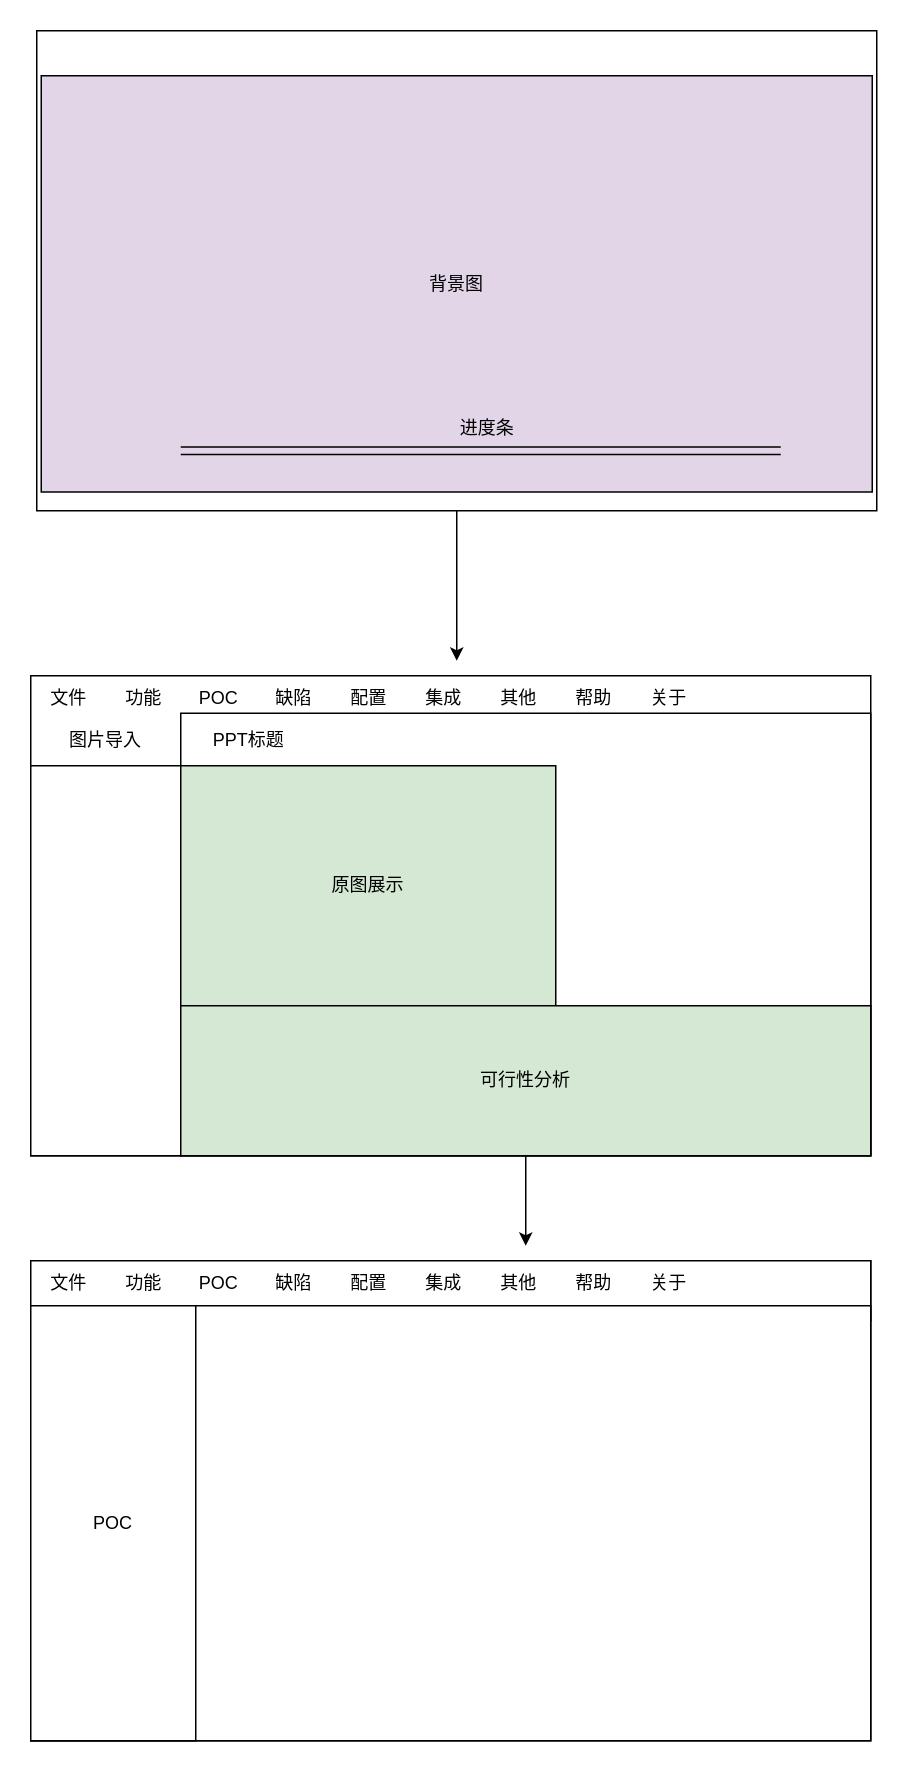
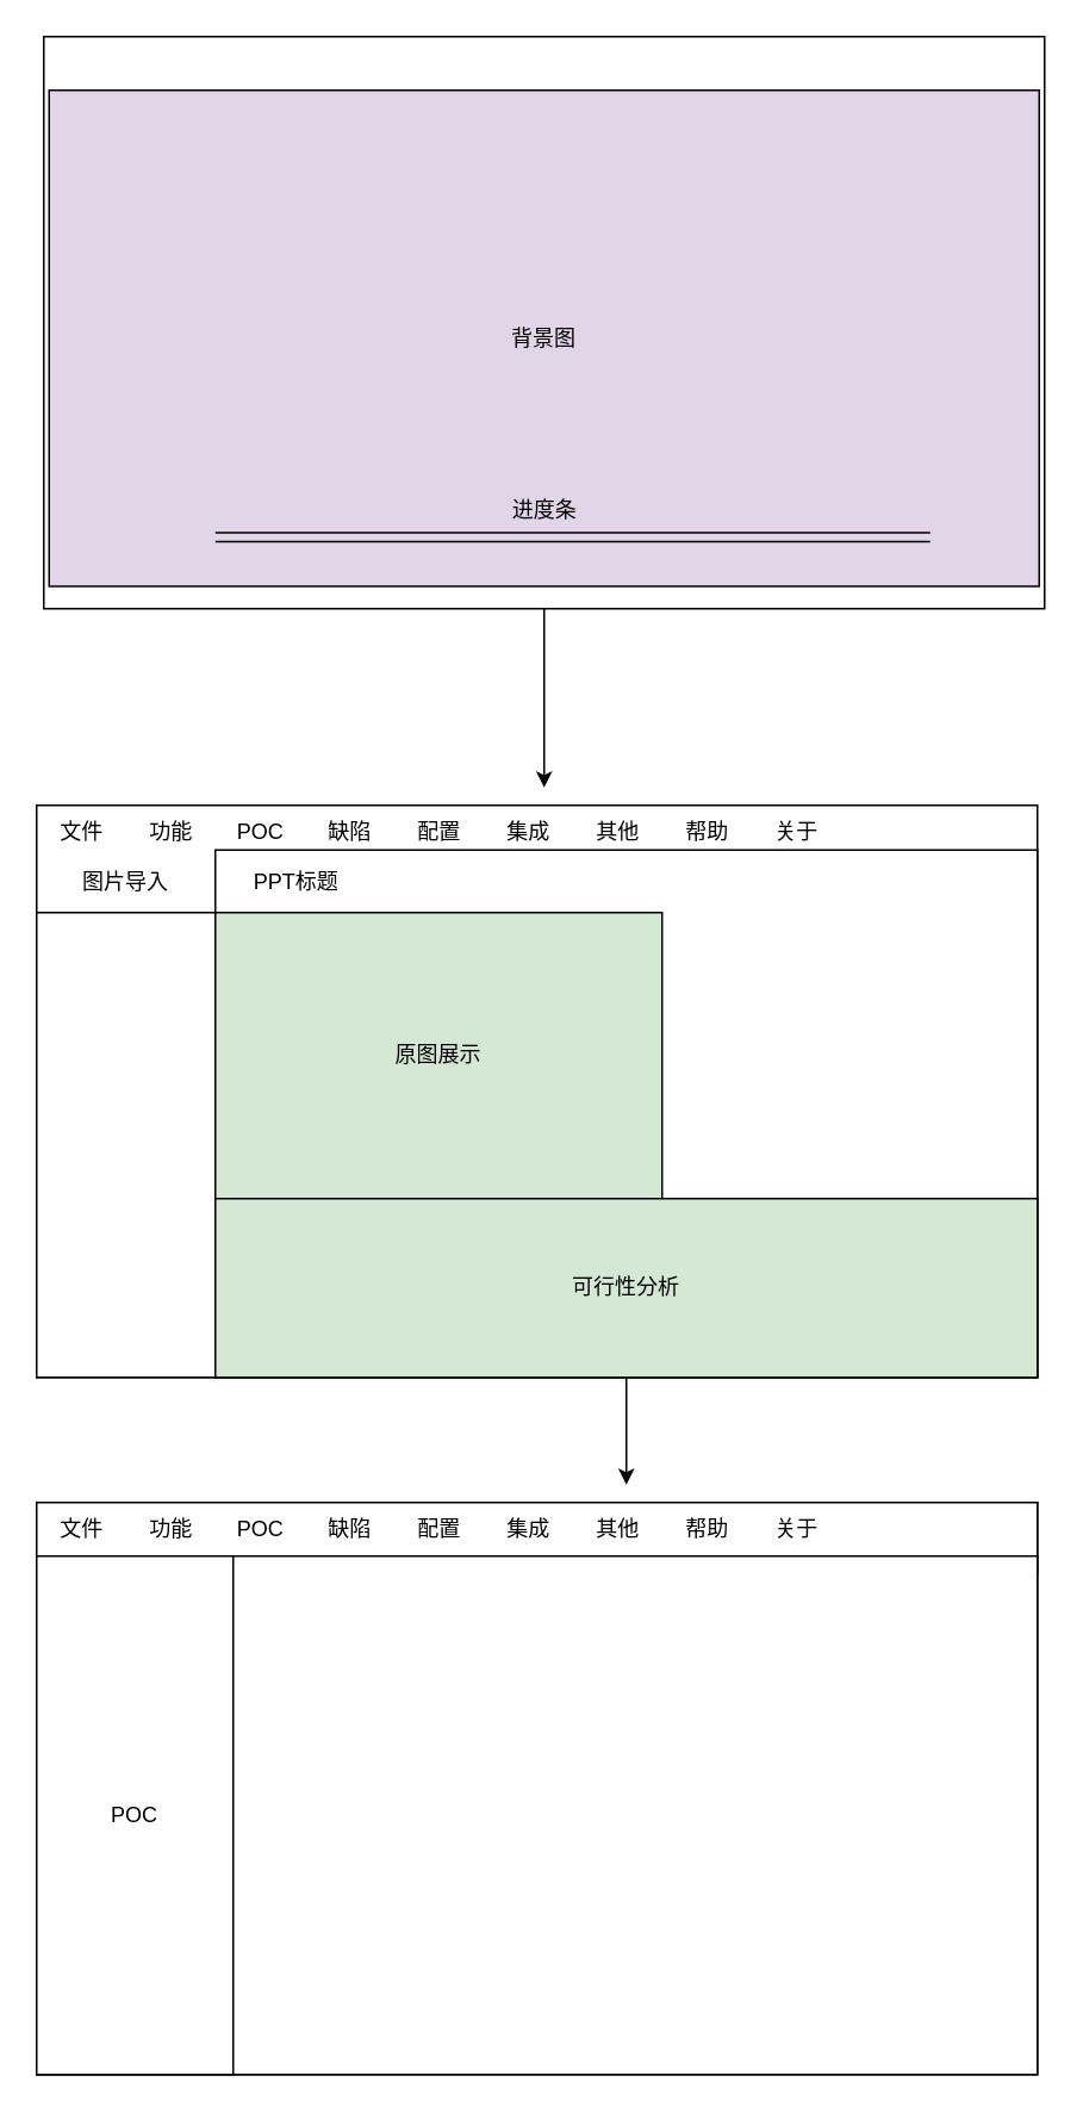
- <mxCell id="16" value="进度条" style="text;html=1;align=center;verticalAlign=middle;resizable=0;points=[];autosize=1;strokeColor=none;fillColor=none;" vertex="1" parent="1"><mxGeometry x="294" y="270" width="60" height="30" as="geometry" /></mxCell>
+ <mxCell id="16" value="进度条" style="text;html=1;align=center;verticalAlign=middle;resizable=0;points=[];autosize=1;strokeColor=none;fillColor=none;" vertex="1" parent="1"><mxGeometry x="274" y="270" width="60" height="30" as="geometry" /></mxCell>
